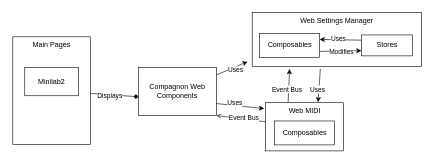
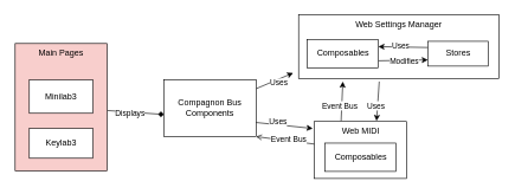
- <mxCell id="4" value="Main Pages" style="whiteSpace=wrap;html=1;verticalAlign=top;" parent="1" vertex="1"><mxGeometry x="20" y="61" width="130" height="180" as="geometry" /></mxCell>
+ <mxCell id="4" value="Main Pages" style="whiteSpace=wrap;html=1;verticalAlign=top;fillColor=#f8cecc;" parent="1" vertex="1"><mxGeometry x="20" y="61" width="130" height="180" as="geometry" /></mxCell>
- <mxCell id="22" value="Minilab2" style="whiteSpace=wrap;html=1;verticalAlign=middle;" parent="1" vertex="1"><mxGeometry x="40" y="112.48" width="90" height="47.01" as="geometry" /></mxCell>
+ <mxCell id="22" value="Minilab3" style="whiteSpace=wrap;html=1;verticalAlign=middle;" parent="1" vertex="1"><mxGeometry x="40" y="112.48" width="90" height="47.01" as="geometry" /></mxCell>
- <mxCell id="15" value="Compagnon Web Components" style="whiteSpace=wrap;html=1;verticalAlign=middle;" parent="1" vertex="1"><mxGeometry x="230" y="112.48" width="130" height="80" as="geometry" /></mxCell>
+ <mxCell id="15" value="Compagnon Bus Components" style="whiteSpace=wrap;html=1;verticalAlign=middle;" parent="1" vertex="1"><mxGeometry x="230" y="112.48" width="130" height="80" as="geometry" /></mxCell>
+ <mxCell id="25" value="Keylab3" style="whiteSpace=wrap;html=1;verticalAlign=middle;" parent="1" vertex="1"><mxGeometry x="40" y="181" width="90" height="42.01" as="geometry" /></mxCell>
